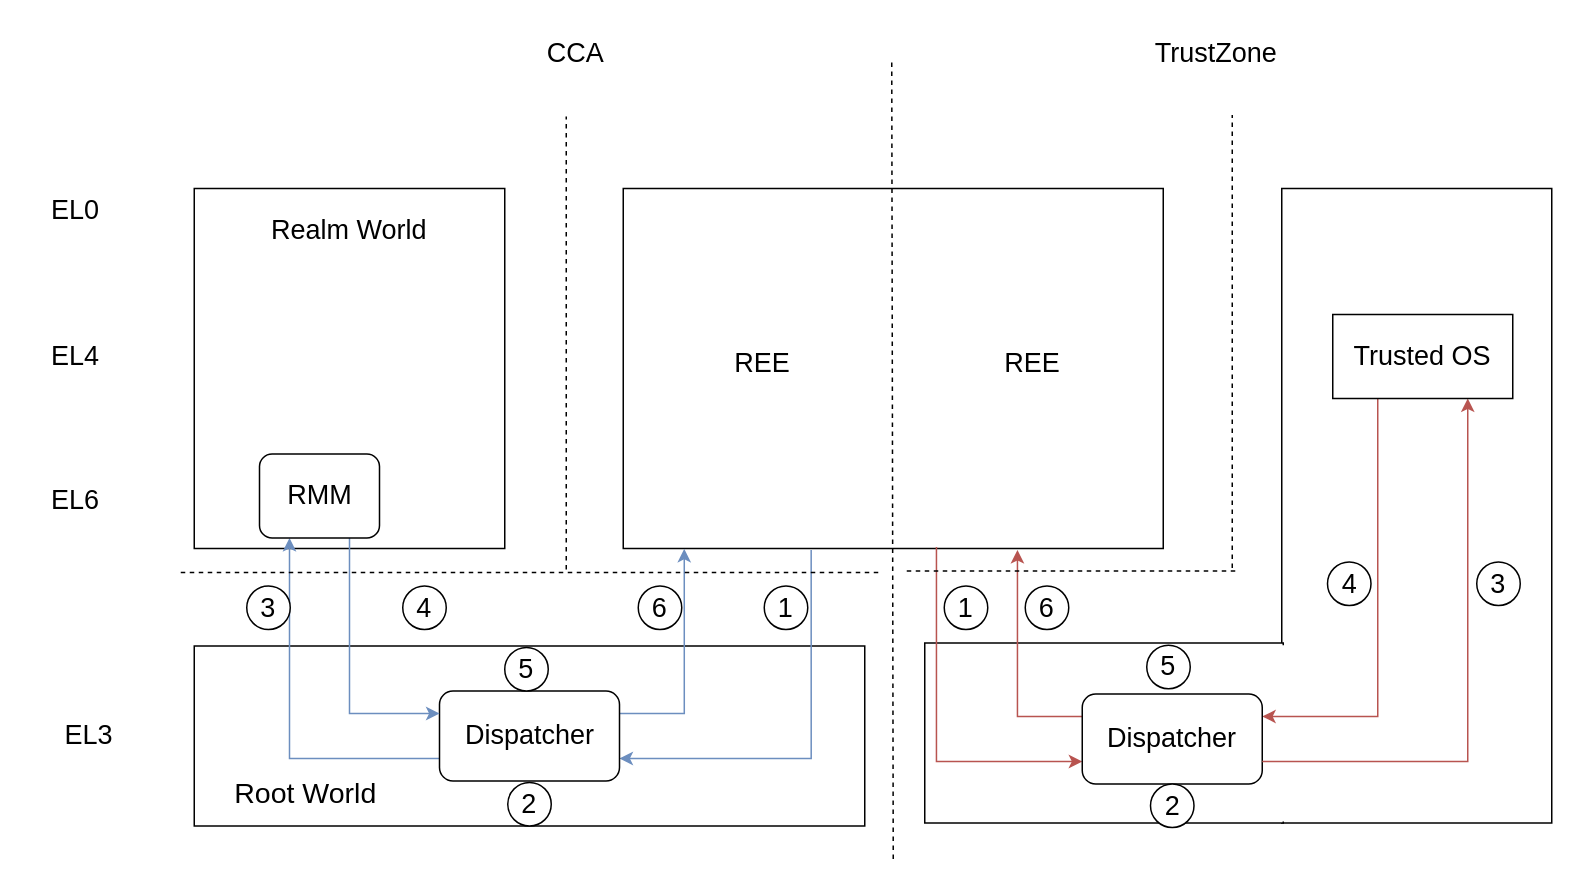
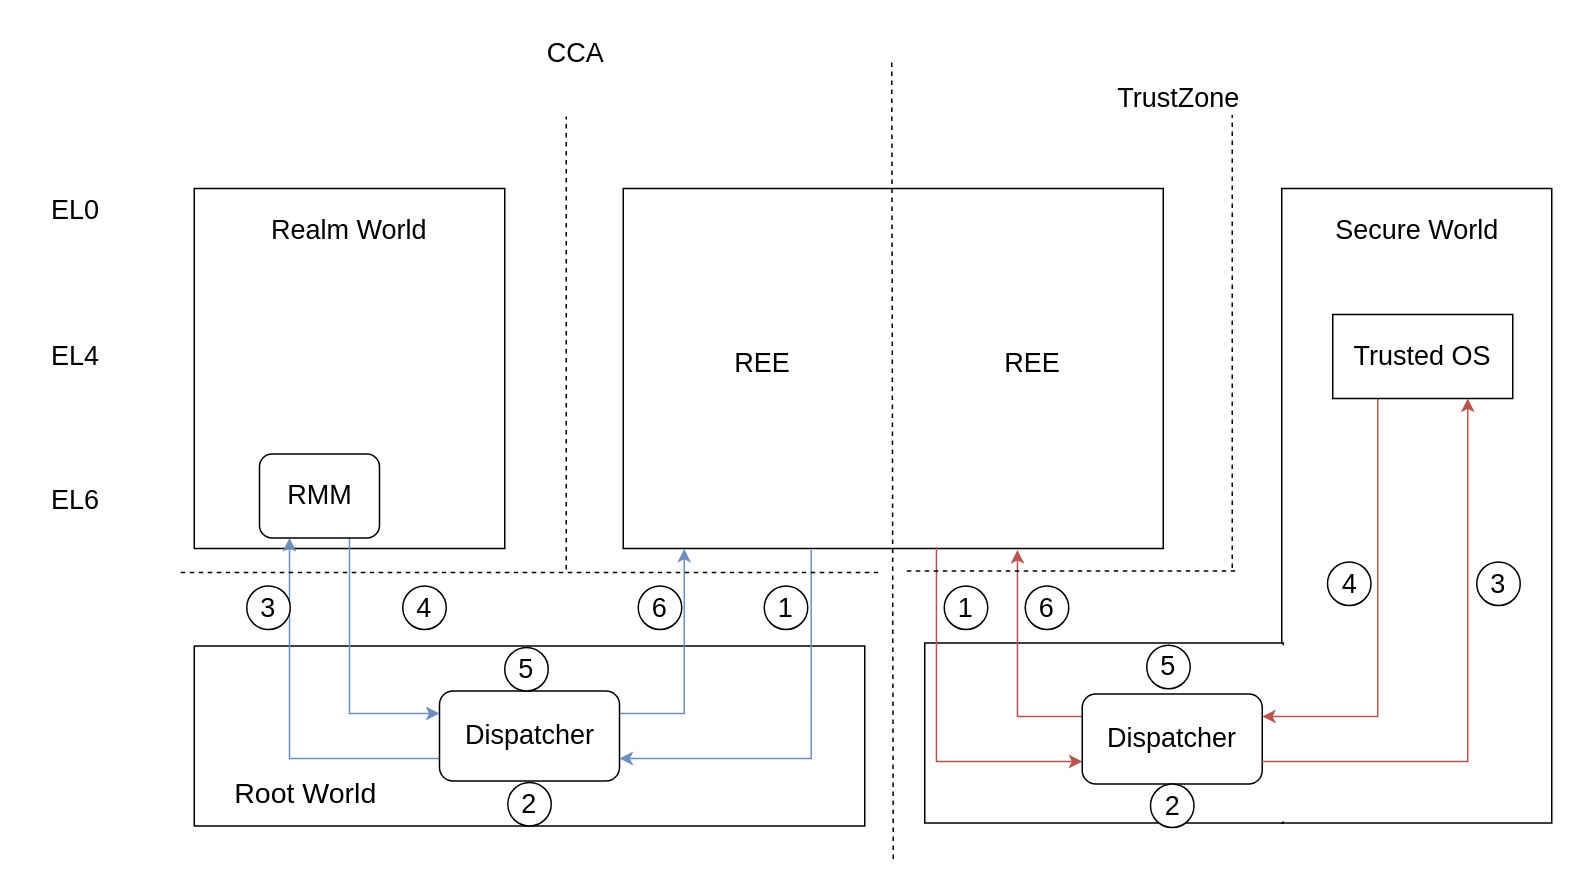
- <mxCell id="15" value="TrustZone" style="text;html=1;strokeColor=none;fillColor=none;align=center;verticalAlign=middle;whiteSpace=wrap;rounded=0;fontSize=18;" parent="1" vertex="1"><mxGeometry x="743" y="20" width="135" height="30" as="geometry" /></mxCell>
+ <mxCell id="15" value="TrustZone" style="text;html=1;strokeColor=none;fillColor=none;align=center;verticalAlign=middle;whiteSpace=wrap;rounded=0;fontSize=18;" parent="1" vertex="1"><mxGeometry x="718" y="50" width="135" height="30" as="geometry" /></mxCell>
+ <mxCell id="19" value="Secure World" style="text;html=1;strokeColor=none;fillColor=none;align=center;verticalAlign=middle;whiteSpace=wrap;rounded=0;fontSize=18;" parent="1" vertex="1"><mxGeometry x="884.5" y="138" width="119" height="30" as="geometry" /></mxCell>
- <mxCell id="13" value="EL3" style="text;html=1;strokeColor=none;fillColor=none;align=center;verticalAlign=middle;whiteSpace=wrap;rounded=0;fontSize=18;" parent="1" vertex="1"><mxGeometry x="29" y="475" width="60" height="30" as="geometry" /></mxCell>
